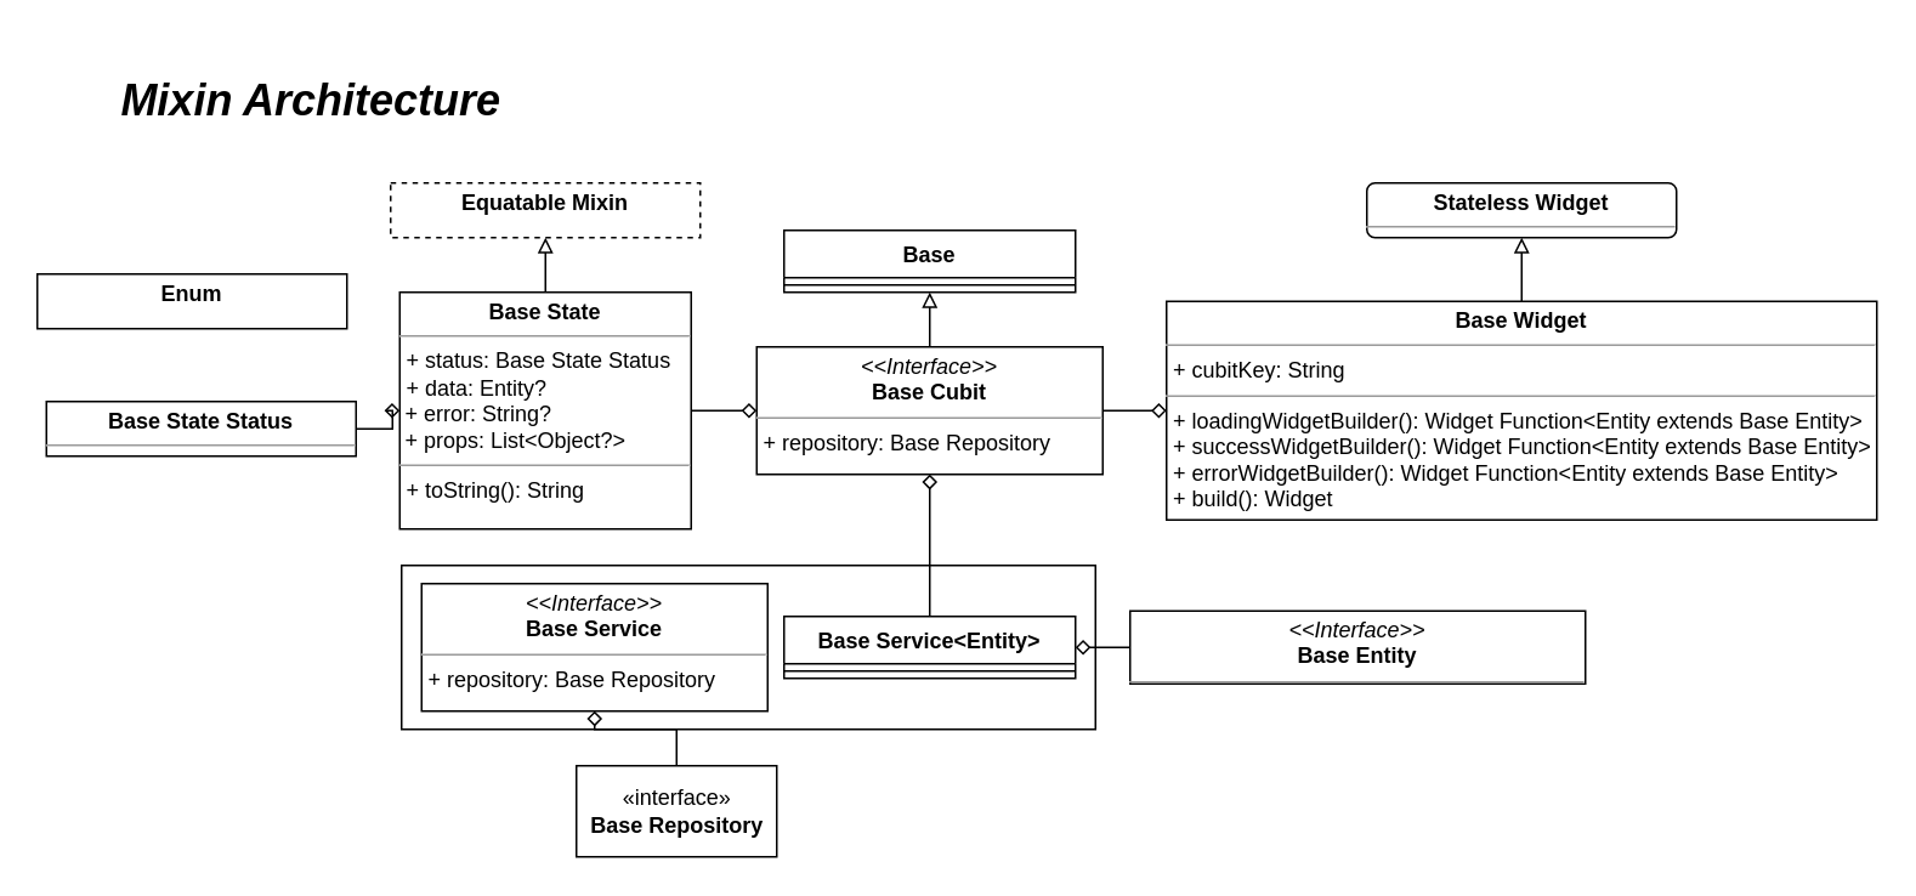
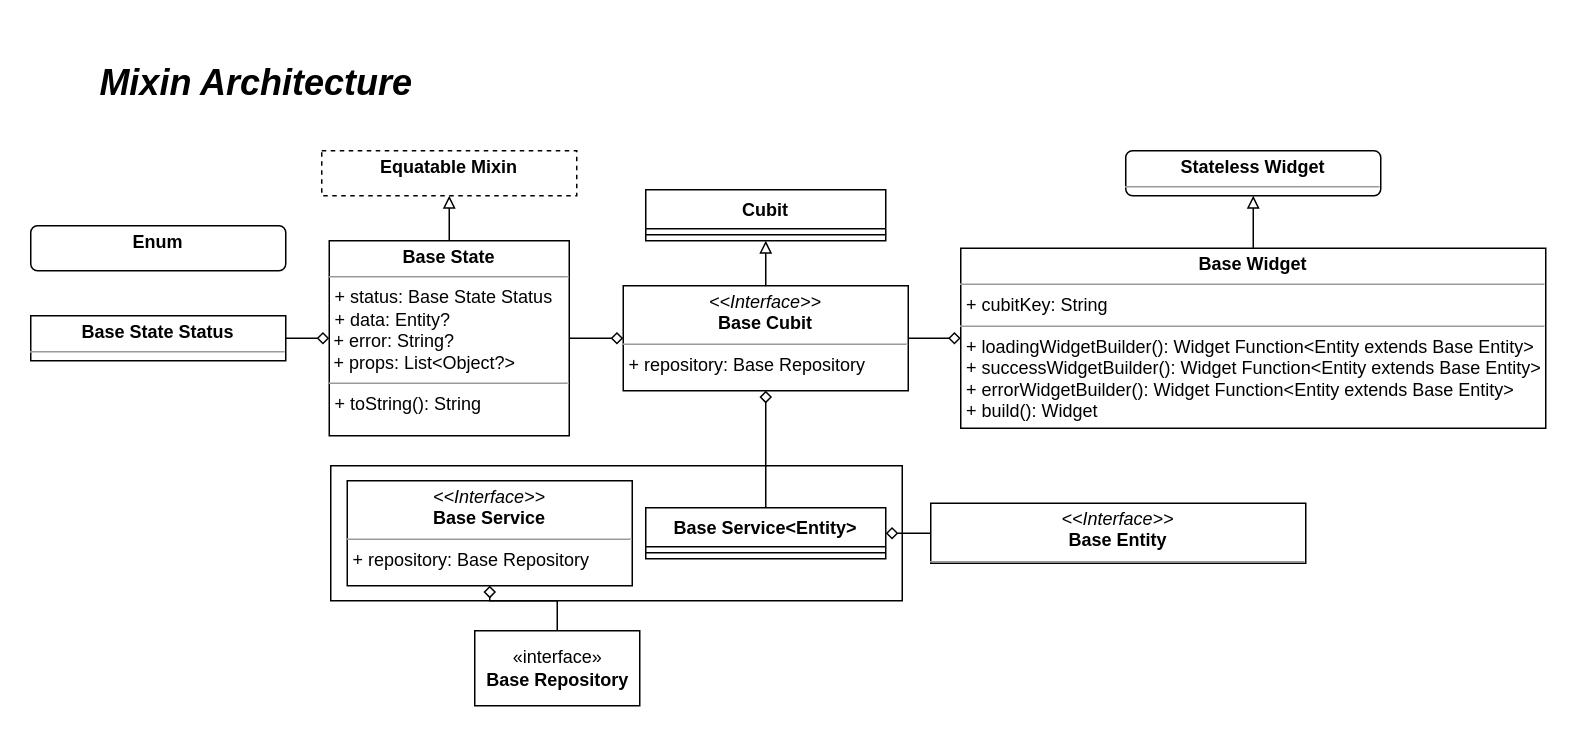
- <mxCell id="12" value="Base" style="swimlane;fontStyle=1;align=center;verticalAlign=top;childLayout=stackLayout;horizontal=1;startSize=26;horizontalStack=0;resizeParent=1;resizeParentMax=0;resizeLast=0;collapsible=1;marginBottom=0;" parent="1" vertex="1"><mxGeometry x="430" y="126" width="160" height="34" as="geometry" /></mxCell>
+ <mxCell id="12" value="Cubit" style="swimlane;fontStyle=1;align=center;verticalAlign=top;childLayout=stackLayout;horizontal=1;startSize=26;horizontalStack=0;resizeParent=1;resizeParentMax=0;resizeLast=0;collapsible=1;marginBottom=0;" parent="1" vertex="1"><mxGeometry x="430" y="126" width="160" height="34" as="geometry" /></mxCell>
- <mxCell id="18" value="&lt;p style=&quot;margin:0px;margin-top:4px;text-align:center;&quot;&gt;&lt;b&gt;Enum&lt;/b&gt;&lt;/p&gt;&lt;p style=&quot;margin:0px;margin-left:4px;&quot;&gt;&lt;br&gt;&lt;/p&gt;" style="verticalAlign=top;align=left;overflow=fill;fontSize=12;fontFamily=Helvetica;html=1;" parent="1" vertex="1"><mxGeometry x="20" y="150" width="170" height="30" as="geometry" /></mxCell>
+ <mxCell id="18" value="&lt;p style=&quot;margin:0px;margin-top:4px;text-align:center;&quot;&gt;&lt;b&gt;Enum&lt;/b&gt;&lt;/p&gt;&lt;p style=&quot;margin:0px;margin-left:4px;&quot;&gt;&lt;br&gt;&lt;/p&gt;" style="verticalAlign=top;align=left;overflow=fill;fontSize=12;fontFamily=Helvetica;html=1;rounded=1;" parent="1" vertex="1"><mxGeometry x="20" y="150" width="170" height="30" as="geometry" /></mxCell>
- <mxCell id="17" value="&lt;p style=&quot;margin:0px;margin-top:4px;text-align:center;&quot;&gt;&lt;b&gt;Base State&amp;nbsp;&lt;/b&gt;&lt;b style=&quot;background-color: initial;&quot;&gt;Status&lt;/b&gt;&lt;/p&gt;&lt;hr size=&quot;1&quot;&gt;&lt;p style=&quot;margin:0px;margin-left:4px;&quot;&gt;&lt;br&gt;&lt;/p&gt;" style="verticalAlign=top;align=left;overflow=fill;fontSize=12;fontFamily=Helvetica;html=1;" parent="1" vertex="1"><mxGeometry x="25" y="220" width="170" height="30" as="geometry" /></mxCell>
+ <mxCell id="17" value="&lt;p style=&quot;margin:0px;margin-top:4px;text-align:center;&quot;&gt;&lt;b&gt;Base State&amp;nbsp;&lt;/b&gt;&lt;b style=&quot;background-color: initial;&quot;&gt;Status&lt;/b&gt;&lt;/p&gt;&lt;hr size=&quot;1&quot;&gt;&lt;p style=&quot;margin:0px;margin-left:4px;&quot;&gt;&lt;br&gt;&lt;/p&gt;" style="verticalAlign=top;align=left;overflow=fill;fontSize=12;fontFamily=Helvetica;html=1;" parent="1" vertex="1"><mxGeometry x="20" y="210" width="170" height="30" as="geometry" /></mxCell>
